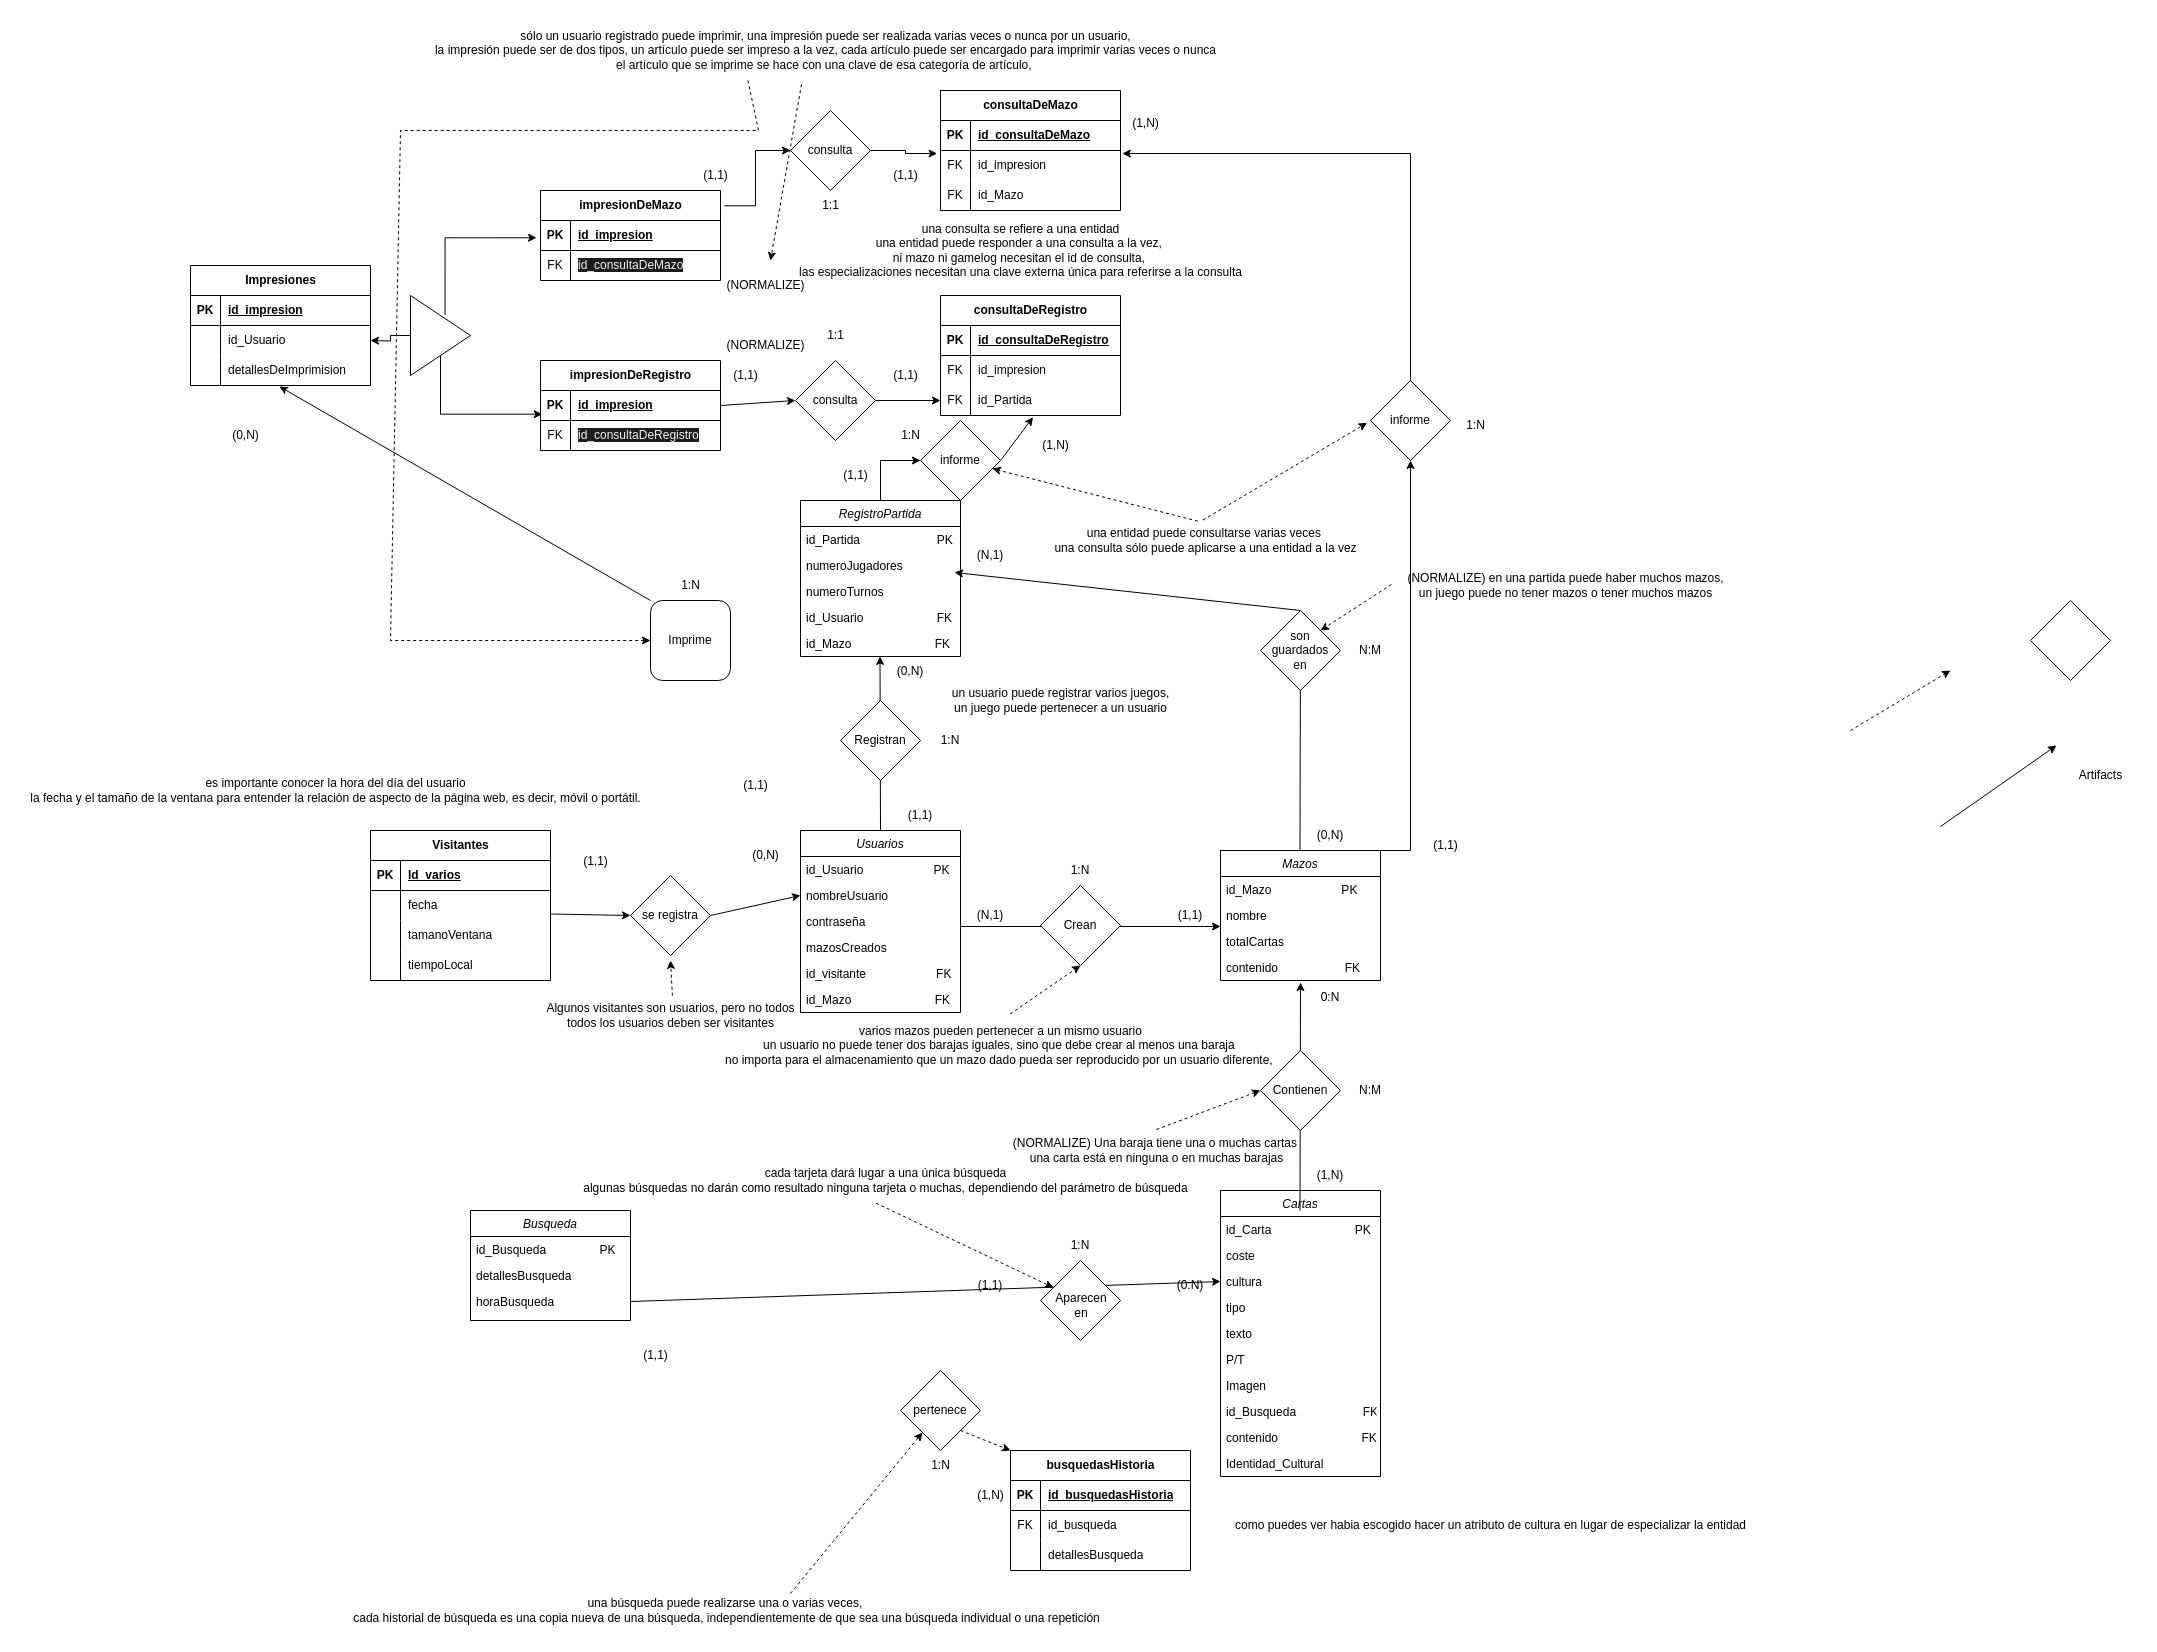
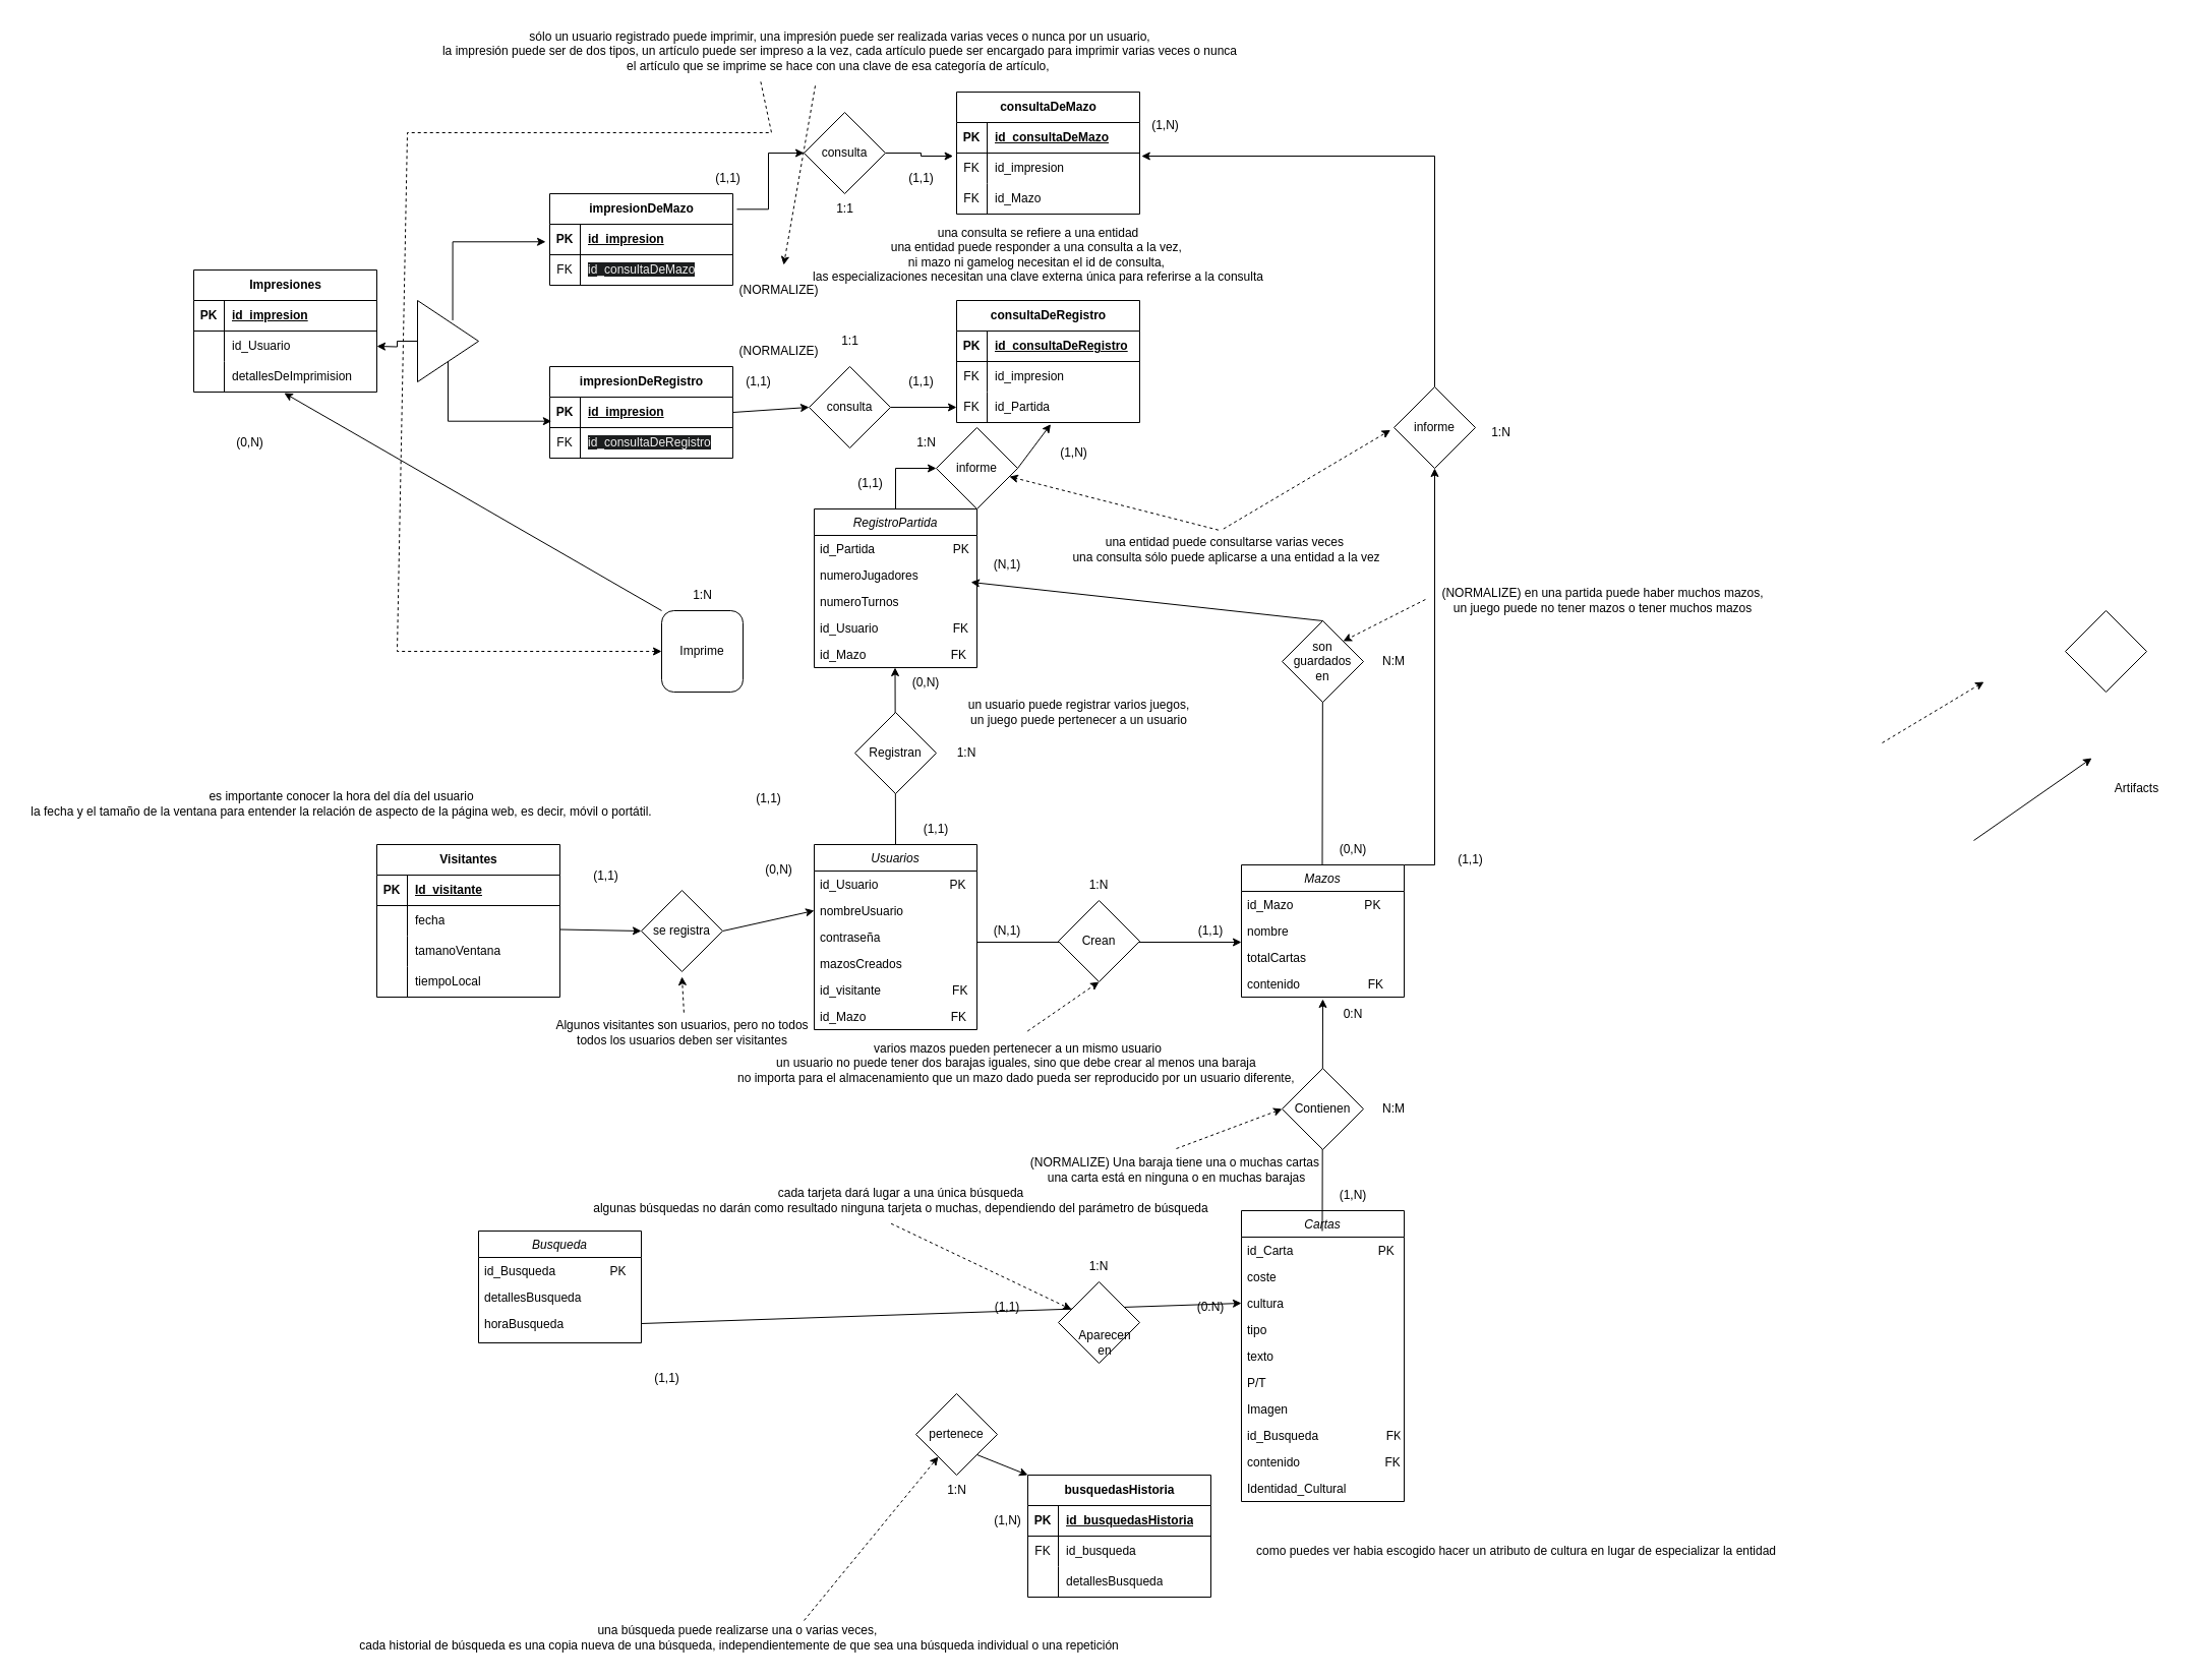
- <mxCell id="113" value="(NORMALIZE)&amp;nbsp;&lt;span style=&quot;background-color: initial;&quot;&gt;en una partida puede haber muchos mazos,&lt;/span&gt;&lt;div&gt;un juego puede no tener mazos o tener muchos mazos&lt;/div&gt;" style="text;html=1;align=center;verticalAlign=middle;resizable=0;points=[];autosize=1;strokeColor=none;fillColor=none;" parent="1" vertex="1"><mxGeometry x="1395" y="565" width="340" height="40" as="geometry" /></mxCell>
+ <mxCell id="113" value="(NORMALIZE)&amp;nbsp;&lt;span style=&quot;background-color: initial;&quot;&gt;en una partida puede haber muchos mazos,&lt;/span&gt;&lt;div&gt;un juego puede no tener mazos o tener muchos mazos&lt;/div&gt;" style="text;html=1;align=center;verticalAlign=middle;resizable=0;points=[];autosize=1;strokeColor=none;fillColor=none;" parent="1" vertex="1"><mxGeometry x="1405" y="570" width="340" height="40" as="geometry" /></mxCell>
- <mxCell id="72" value="Id_varios" style="shape=partialRectangle;connectable=0;fillColor=none;top=0;left=0;bottom=0;right=0;align=left;spacingLeft=6;fontStyle=5;overflow=hidden;whiteSpace=wrap;html=1;" parent="70" vertex="1"><mxGeometry x="30" width="150" height="30" as="geometry"><mxRectangle width="150" height="30" as="alternateBounds" /></mxGeometry></mxCell>
+ <mxCell id="72" value="Id_visitante" style="shape=partialRectangle;connectable=0;fillColor=none;top=0;left=0;bottom=0;right=0;align=left;spacingLeft=6;fontStyle=5;overflow=hidden;whiteSpace=wrap;html=1;" parent="70" vertex="1"><mxGeometry x="30" width="150" height="30" as="geometry"><mxRectangle width="150" height="30" as="alternateBounds" /></mxGeometry></mxCell>
- <mxCell id="47" value="Aparecen en" style="text;html=1;align=center;verticalAlign=middle;whiteSpace=wrap;rounded=0;" parent="1" vertex="1"><mxGeometry x="1051" y="1290" width="60" height="30" as="geometry" /></mxCell>
+ <mxCell id="47" value="Aparecen en" style="text;html=1;align=center;verticalAlign=middle;whiteSpace=wrap;rounded=0;" parent="1" vertex="1"><mxGeometry x="1056" y="1305" width="60" height="30" as="geometry" /></mxCell>
- <mxCell id="95" value="" style="endArrow=classic;html=1;rounded=0;endFill=1;entryX=0;entryY=0;entryDx=0;entryDy=0;exitX=1;exitY=1;exitDx=0;exitDy=0;dashed=1;" parent="1" source="96" target="82" edge="1"><mxGeometry width="50" height="50" relative="1" as="geometry"><mxPoint x="680" y="1499" as="sourcePoint" /><mxPoint x="796" y="1418" as="targetPoint" /></mxGeometry></mxCell>
+ <mxCell id="95" value="" style="endArrow=classic;html=1;rounded=0;endFill=1;entryX=0;entryY=0;entryDx=0;entryDy=0;exitX=1;exitY=1;exitDx=0;exitDy=0;" parent="1" source="96" target="82" edge="1"><mxGeometry width="50" height="50" relative="1" as="geometry"><mxPoint x="680" y="1499" as="sourcePoint" /><mxPoint x="796" y="1418" as="targetPoint" /></mxGeometry></mxCell>
